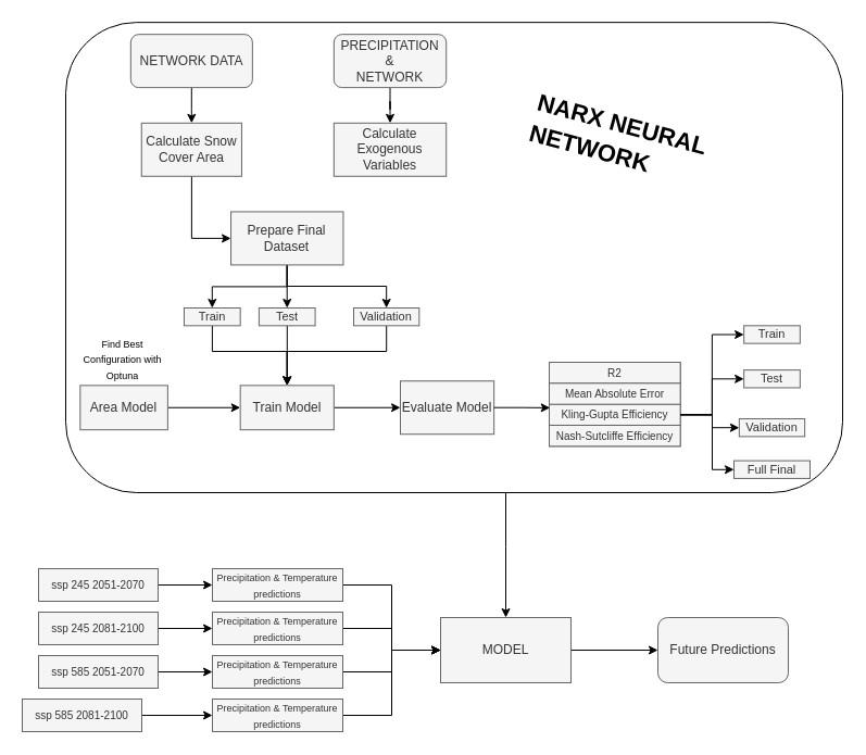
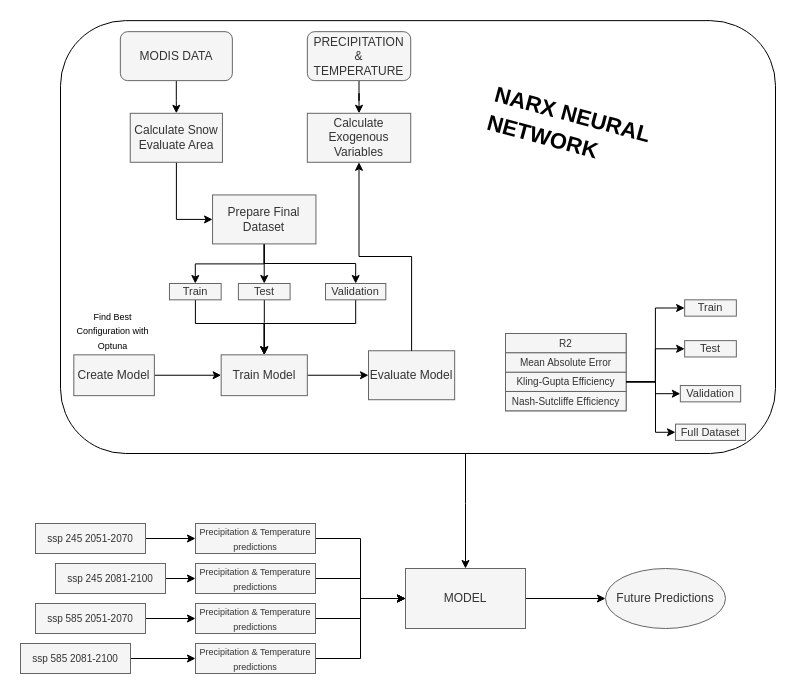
- <mxCell id="22" value="NETWORK DATA" style="rounded=1;whiteSpace=wrap;html=1;fillColor=#f5f5f5;fontColor=#333333;strokeColor=#666666;" parent="1" vertex="1"><mxGeometry x="119.841" y="31.163" width="112.018" height="48.98" as="geometry" /></mxCell>
+ <mxCell id="22" value="MODIS DATA" style="rounded=1;whiteSpace=wrap;html=1;fillColor=#f5f5f5;fontColor=#333333;strokeColor=#666666;" parent="1" vertex="1"><mxGeometry x="119.841" y="31.163" width="112.018" height="48.98" as="geometry" /></mxCell>
- <mxCell id="24" value="PRECIPITATION&lt;div&gt;&amp;amp;&lt;/div&gt;&lt;div&gt;NETWORK&lt;/div&gt;" style="rounded=1;whiteSpace=wrap;html=1;fillColor=#f5f5f5;fontColor=#333333;strokeColor=#666666;" parent="1" vertex="1"><mxGeometry x="306.826" y="31.163" width="103.401" height="48.98" as="geometry" /></mxCell>
+ <mxCell id="24" value="PRECIPITATION&lt;div&gt;&amp;amp;&lt;/div&gt;&lt;div&gt;TEMPERATURE&lt;/div&gt;" style="rounded=1;whiteSpace=wrap;html=1;fillColor=#f5f5f5;fontColor=#333333;strokeColor=#666666;" parent="1" vertex="1"><mxGeometry x="306.826" y="31.163" width="103.401" height="48.98" as="geometry" /></mxCell>
- <mxCell id="26" value="Calculate Snow Cover Area" style="rounded=0;whiteSpace=wrap;html=1;fillColor=#f5f5f5;fontColor=#333333;strokeColor=#666666;" parent="1" vertex="1"><mxGeometry x="129.751" y="112.796" width="92.2" height="48.98" as="geometry" /></mxCell>
+ <mxCell id="26" value="Calculate Snow Evaluate Area" style="rounded=0;whiteSpace=wrap;html=1;fillColor=#f5f5f5;fontColor=#333333;strokeColor=#666666;" parent="1" vertex="1"><mxGeometry x="129.751" y="112.796" width="92.2" height="48.98" as="geometry" /></mxCell>
- <mxCell id="51" style="edgeStyle=orthogonalEdgeStyle;rounded=0;orthogonalLoop=1;jettySize=auto;html=1;entryX=0.006;entryY=0.168;entryDx=0;entryDy=0;entryPerimeter=0;" edge="1" parent="1" source="34" target="40"><mxGeometry relative="1" as="geometry" /></mxCell>
+ <mxCell id="51" style="edgeStyle=orthogonalEdgeStyle;rounded=0;orthogonalLoop=1;jettySize=auto;html=1;" edge="1" parent="1" source="34" target="27"><mxGeometry relative="1" as="geometry" /></mxCell>
- <mxCell id="36" value="Area Model" style="rounded=0;whiteSpace=wrap;html=1;fillColor=#f5f5f5;fontColor=#333333;strokeColor=#666666;" parent="1" vertex="1"><mxGeometry x="73.307" y="354.328" width="80.567" height="40.816" as="geometry" /></mxCell>
+ <mxCell id="36" value="Create Model" style="rounded=0;whiteSpace=wrap;html=1;fillColor=#f5f5f5;fontColor=#333333;strokeColor=#666666;" parent="1" vertex="1"><mxGeometry x="73.307" y="354.328" width="80.567" height="40.816" as="geometry" /></mxCell>
- <mxCell id="55" value="&lt;font style=&quot;font-size: 11px;&quot;&gt;Full Final&lt;/font&gt;" style="rounded=0;whiteSpace=wrap;html=1;fillColor=#f5f5f5;fontColor=#333333;strokeColor=#666666;" vertex="1" parent="1"><mxGeometry x="675" y="423.61" width="70" height="16.33" as="geometry" /></mxCell>
+ <mxCell id="55" value="&lt;font style=&quot;font-size: 11px;&quot;&gt;Full Dataset&lt;/font&gt;" style="rounded=0;whiteSpace=wrap;html=1;fillColor=#f5f5f5;fontColor=#333333;strokeColor=#666666;" vertex="1" parent="1"><mxGeometry x="675" y="423.61" width="70" height="16.33" as="geometry" /></mxCell>
- <mxCell id="19" value="&lt;font style=&quot;font-size: 10px;&quot;&gt;ssp 245 2081-2100&lt;/font&gt;" style="rounded=0;whiteSpace=wrap;html=1;container=0;fillColor=#f5f5f5;fontColor=#333333;strokeColor=#666666;" parent="1" vertex="1"><mxGeometry x="35" y="563" width="110" height="30" as="geometry" /></mxCell>
+ <mxCell id="19" value="&lt;font style=&quot;font-size: 10px;&quot;&gt;ssp 245 2081-2100&lt;/font&gt;" style="rounded=0;whiteSpace=wrap;html=1;container=0;fillColor=#f5f5f5;fontColor=#333333;strokeColor=#666666;" parent="1" vertex="1"><mxGeometry x="55" y="563" width="110" height="30" as="geometry" /></mxCell>
- <mxCell id="20" value="Future Predictions" style="rounded=1;whiteSpace=wrap;html=1;fillColor=#f5f5f5;fontColor=#333333;strokeColor=#666666;" parent="1" vertex="1"><mxGeometry x="605" y="568" width="120" height="60" as="geometry" /></mxCell>
+ <mxCell id="20" value="Future Predictions" style="ellipse;whiteSpace=wrap;html=1;fillColor=#f5f5f5;fontColor=#333333;strokeColor=#666666;" parent="1" vertex="1"><mxGeometry x="605" y="568" width="120" height="60" as="geometry" /></mxCell>
